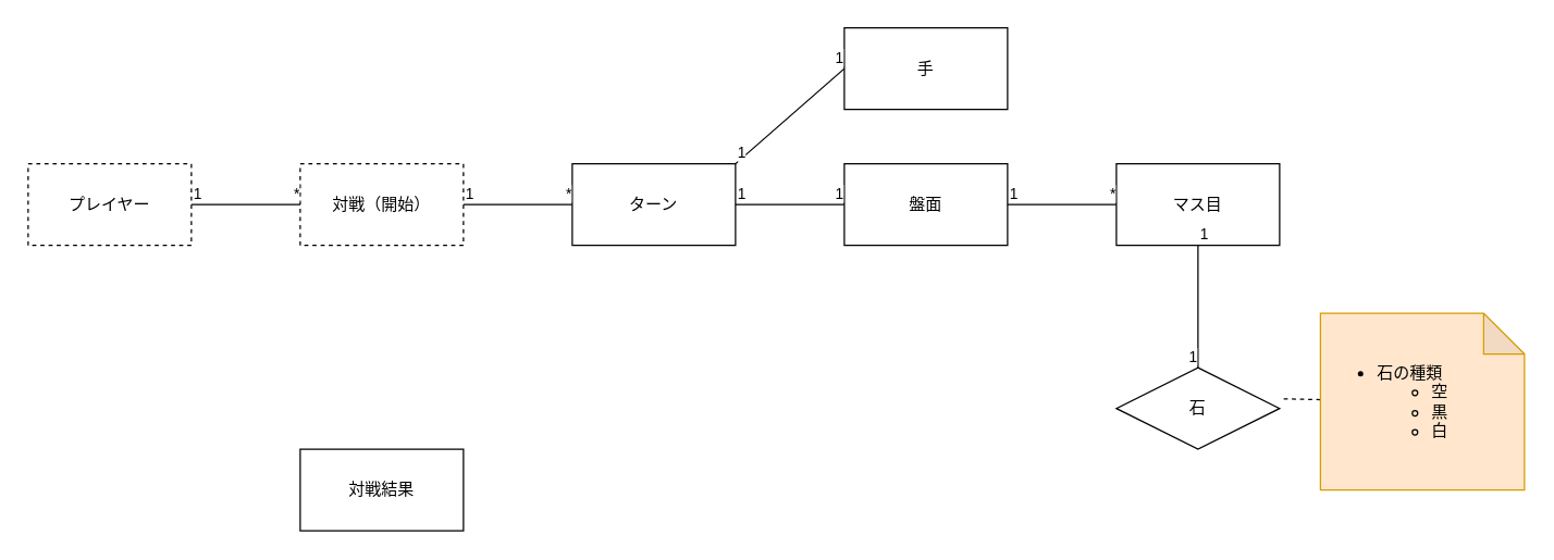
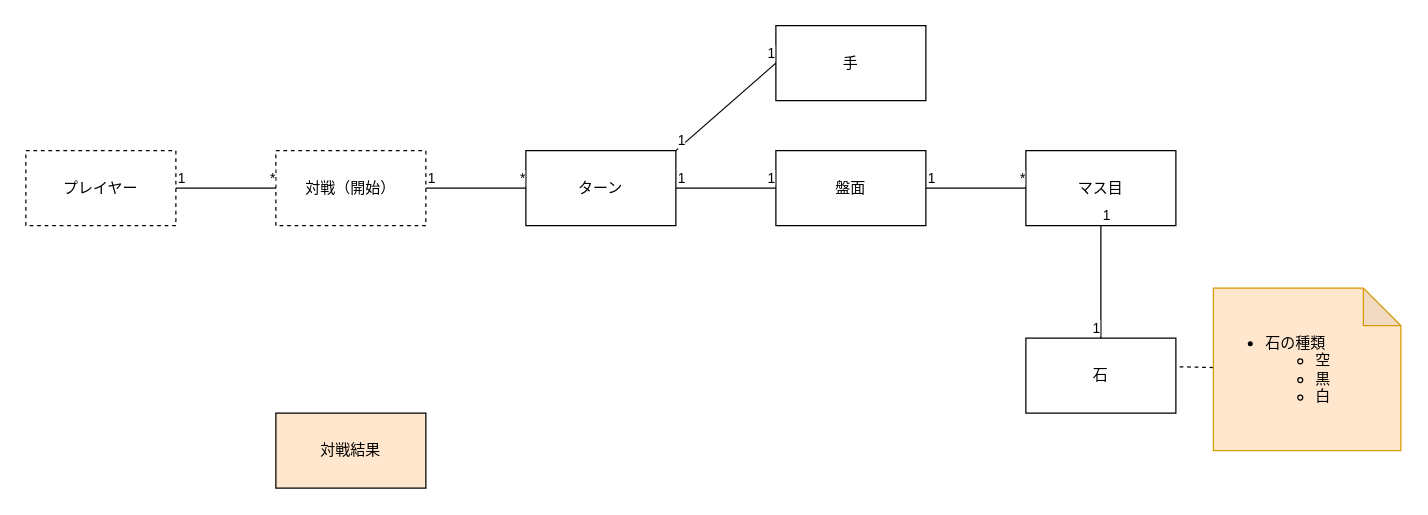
- <mxCell id="3" value="石" style="rhombus;whiteSpace=wrap;html=1;" vertex="1" parent="1"><mxGeometry x="820" y="270" width="120" height="60" as="geometry" /></mxCell>
+ <mxCell id="3" value="石" style="rounded=0;whiteSpace=wrap;html=1;" vertex="1" parent="1"><mxGeometry x="820" y="270" width="120" height="60" as="geometry" /></mxCell>
- <mxCell id="5" value="対戦結果" style="rounded=0;whiteSpace=wrap;html=1;" vertex="1" parent="1"><mxGeometry x="220" y="330" width="120" height="60" as="geometry" /></mxCell>
+ <mxCell id="5" value="対戦結果" style="rounded=0;whiteSpace=wrap;html=1;fillColor=#ffe6cc;" vertex="1" parent="1"><mxGeometry x="220" y="330" width="120" height="60" as="geometry" /></mxCell>
